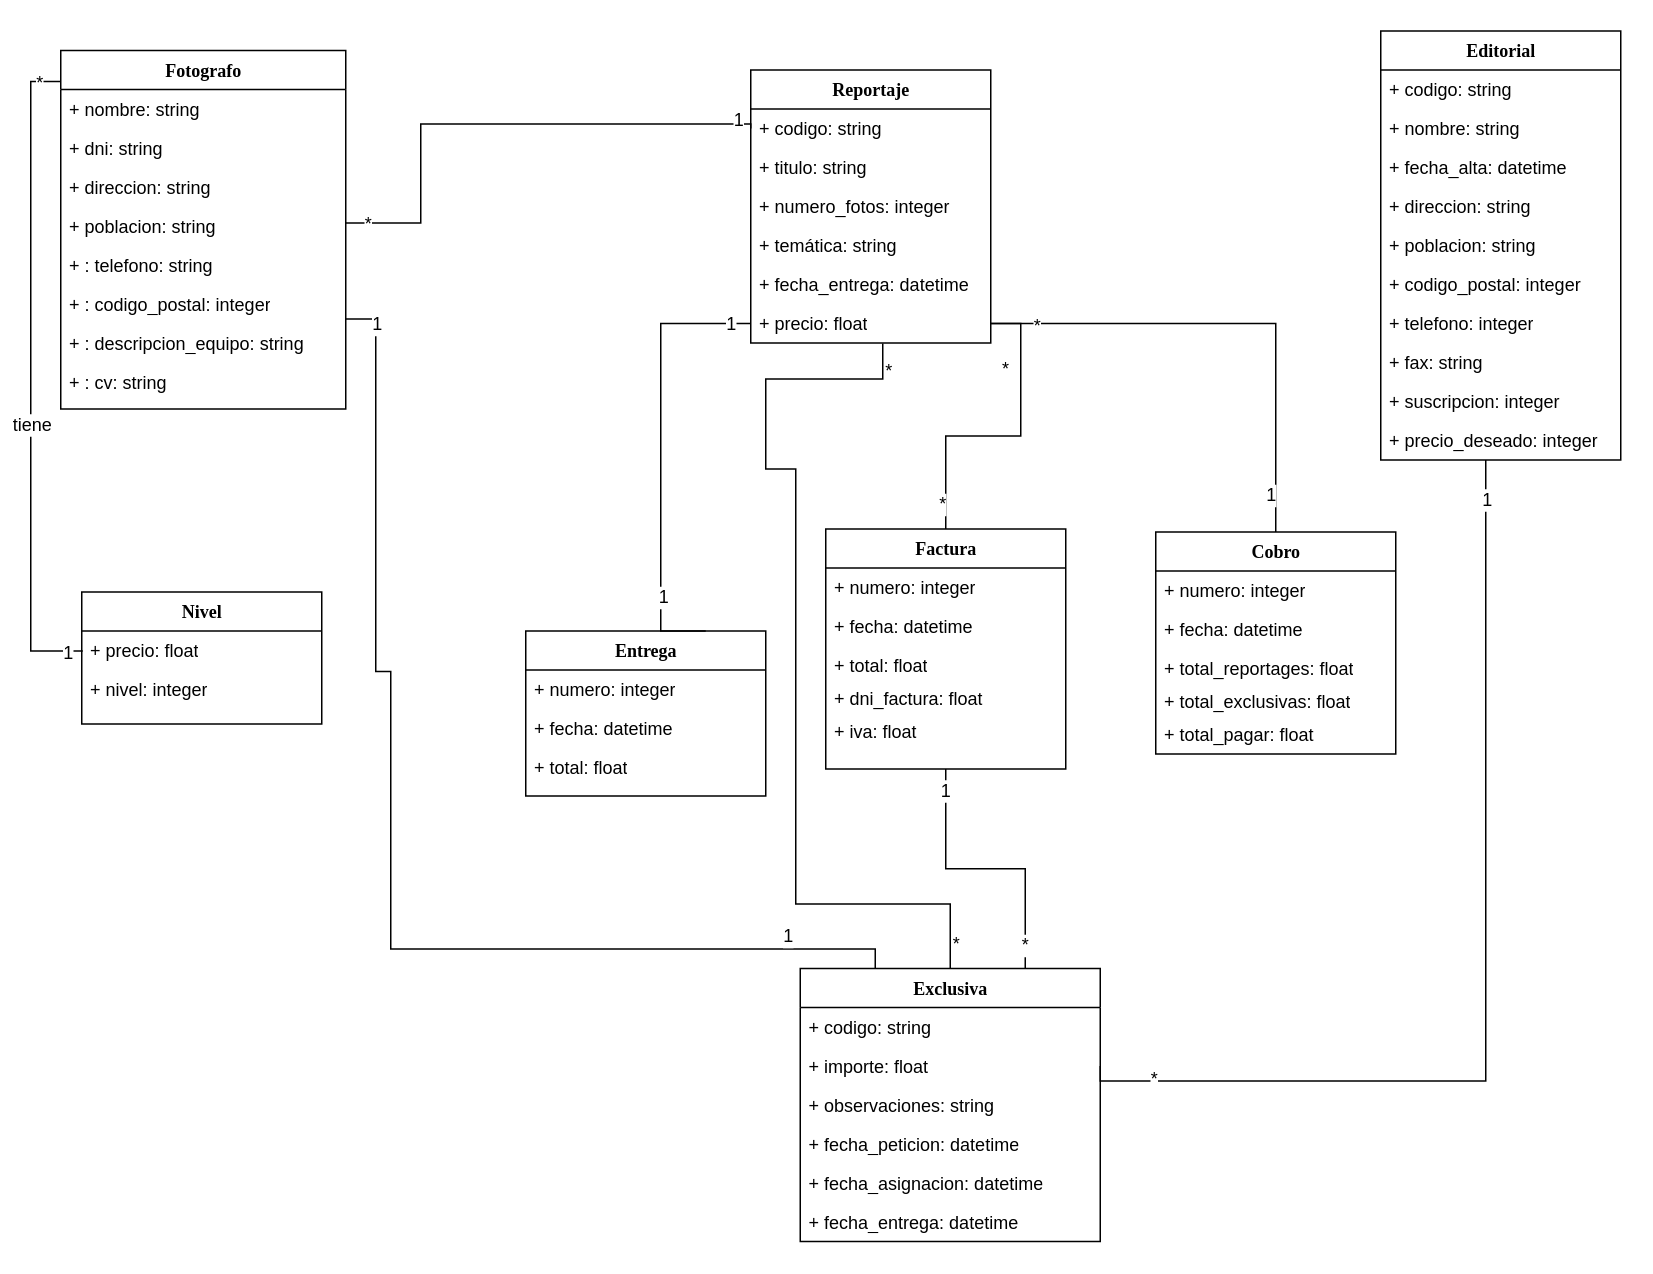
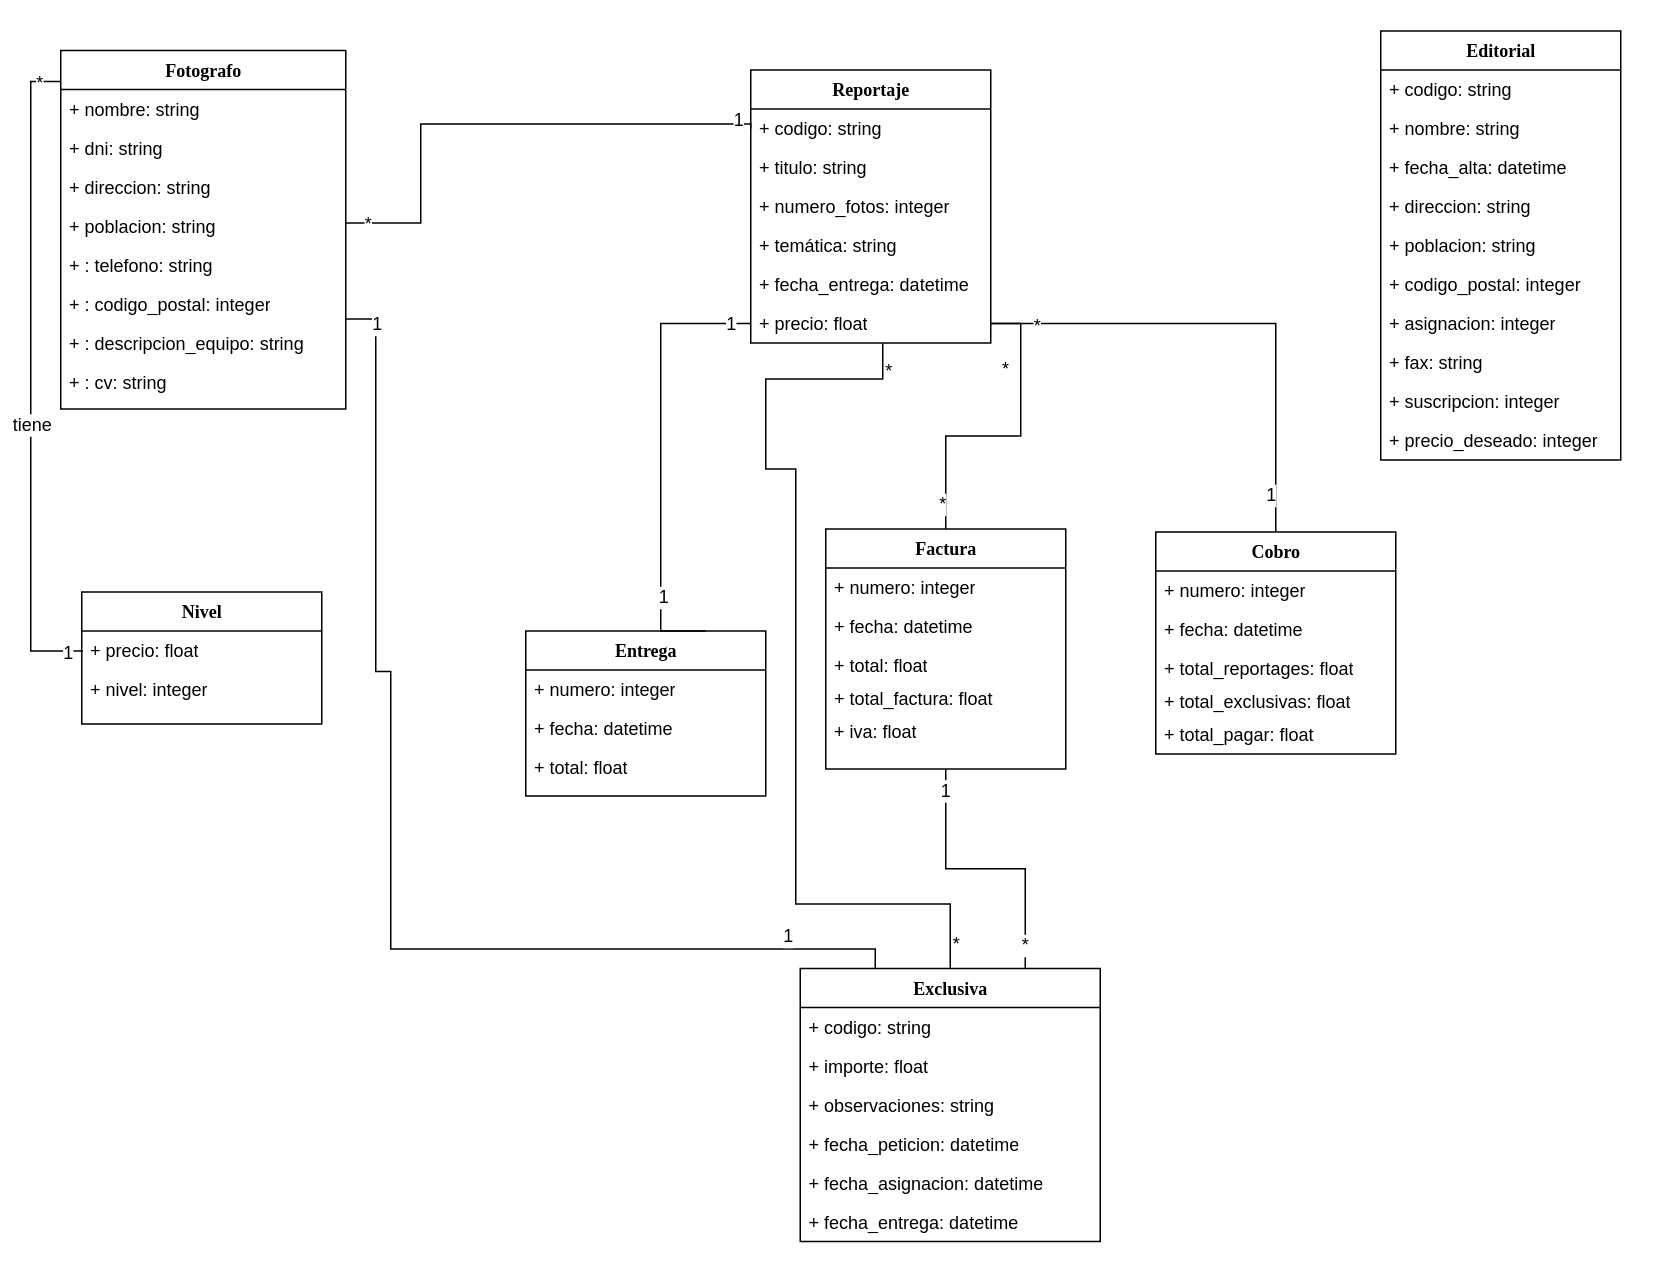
- <mxCell id="18" value="+ telefono: integer" style="text;html=1;strokeColor=none;fillColor=none;align=left;verticalAlign=top;spacingLeft=4;spacingRight=4;whiteSpace=wrap;overflow=hidden;rotatable=0;points=[[0,0.5],[1,0.5]];portConstraint=eastwest;" parent="11" vertex="1"><mxGeometry y="182" width="160" height="26" as="geometry" /></mxCell>
+ <mxCell id="18" value="+ asignacion: integer" style="text;html=1;strokeColor=none;fillColor=none;align=left;verticalAlign=top;spacingLeft=4;spacingRight=4;whiteSpace=wrap;overflow=hidden;rotatable=0;points=[[0,0.5],[1,0.5]];portConstraint=eastwest;" parent="11" vertex="1"><mxGeometry y="182" width="160" height="26" as="geometry" /></mxCell>
- <mxCell id="56" value="+ dni_factura: float" style="text;html=1;strokeColor=none;fillColor=none;align=left;verticalAlign=top;spacingLeft=4;spacingRight=4;whiteSpace=wrap;overflow=hidden;rotatable=0;points=[[0,0.5],[1,0.5]];portConstraint=eastwest;" parent="52" vertex="1"><mxGeometry y="100" width="160" height="22" as="geometry" /></mxCell>
+ <mxCell id="56" value="+ total_factura: float" style="text;html=1;strokeColor=none;fillColor=none;align=left;verticalAlign=top;spacingLeft=4;spacingRight=4;whiteSpace=wrap;overflow=hidden;rotatable=0;points=[[0,0.5],[1,0.5]];portConstraint=eastwest;" parent="52" vertex="1"><mxGeometry y="100" width="160" height="22" as="geometry" /></mxCell>
- <mxCell id="79" style="edgeStyle=orthogonalEdgeStyle;rounded=0;orthogonalLoop=1;jettySize=auto;html=1;exitX=1;exitY=0.5;exitDx=0;exitDy=0;endArrow=none;endFill=0;" parent="1" source="40" target="21" edge="1"><mxGeometry relative="1" as="geometry"><mxPoint x="1011" y="292" as="targetPoint" /><Array as="points"><mxPoint x="990" y="720" /></Array></mxGeometry></mxCell>
- <mxCell id="80" value="*" style="text;html=1;resizable=0;points=[];align=center;verticalAlign=middle;labelBackgroundColor=#ffffff;" parent="79" vertex="1" connectable="0"><mxGeometry x="-0.868" y="2" relative="1" as="geometry"><mxPoint as="offset" /></mxGeometry></mxCell>
- <mxCell id="81" value="1" style="text;html=1;resizable=0;points=[];align=center;verticalAlign=middle;labelBackgroundColor=#ffffff;" parent="79" vertex="1" connectable="0"><mxGeometry x="0.925" relative="1" as="geometry"><mxPoint as="offset" /></mxGeometry></mxCell>
